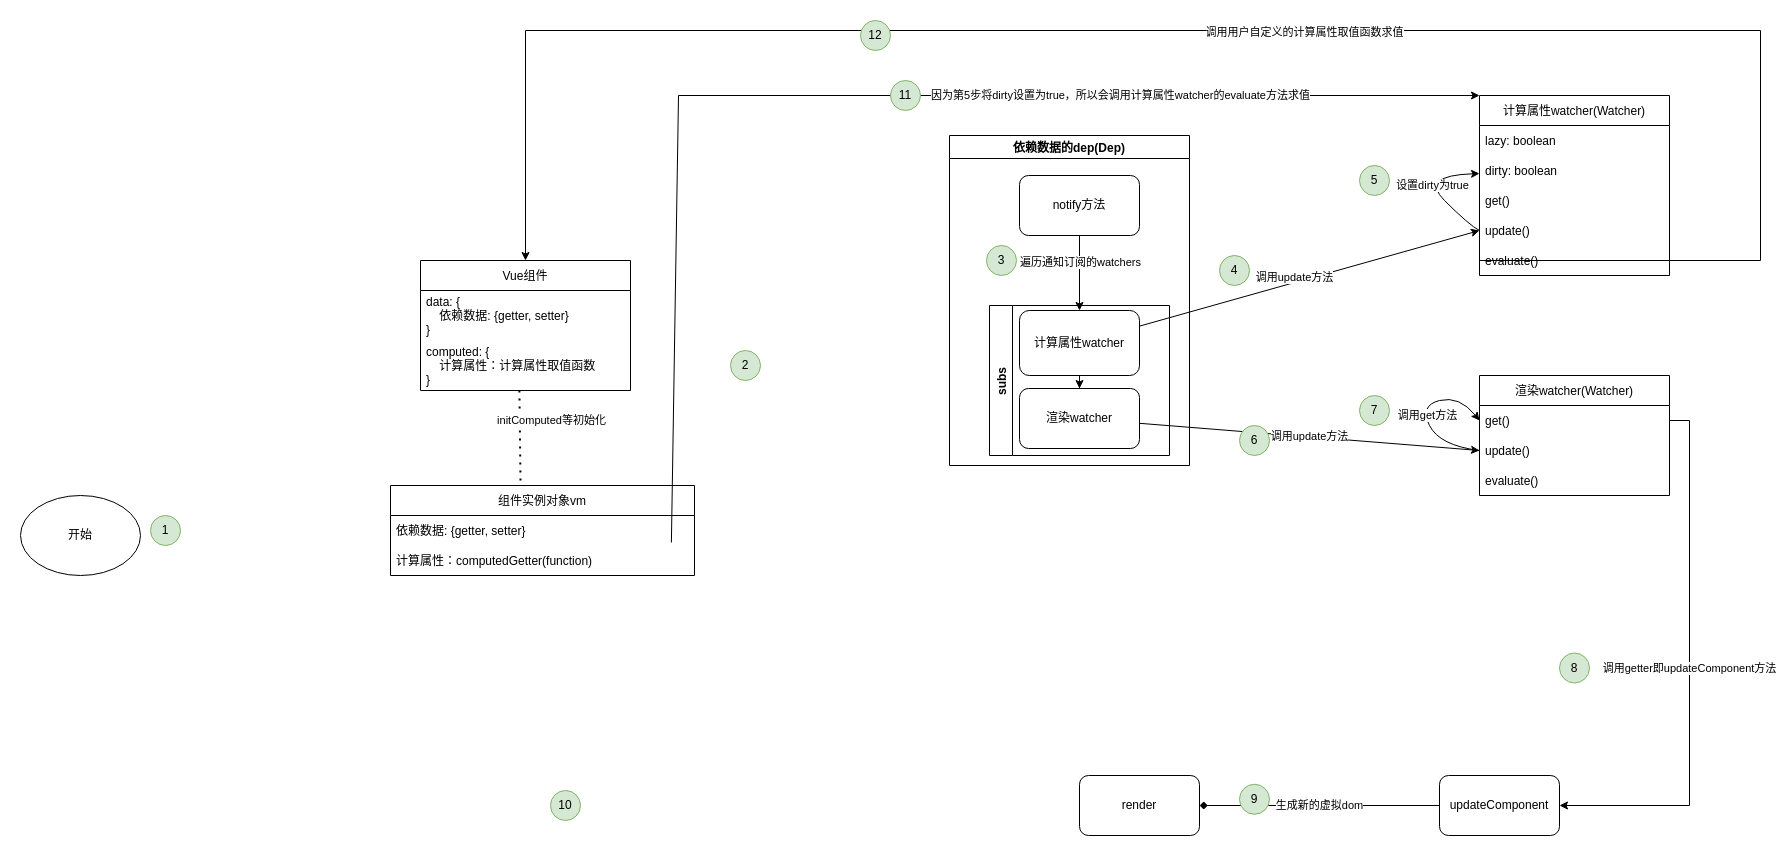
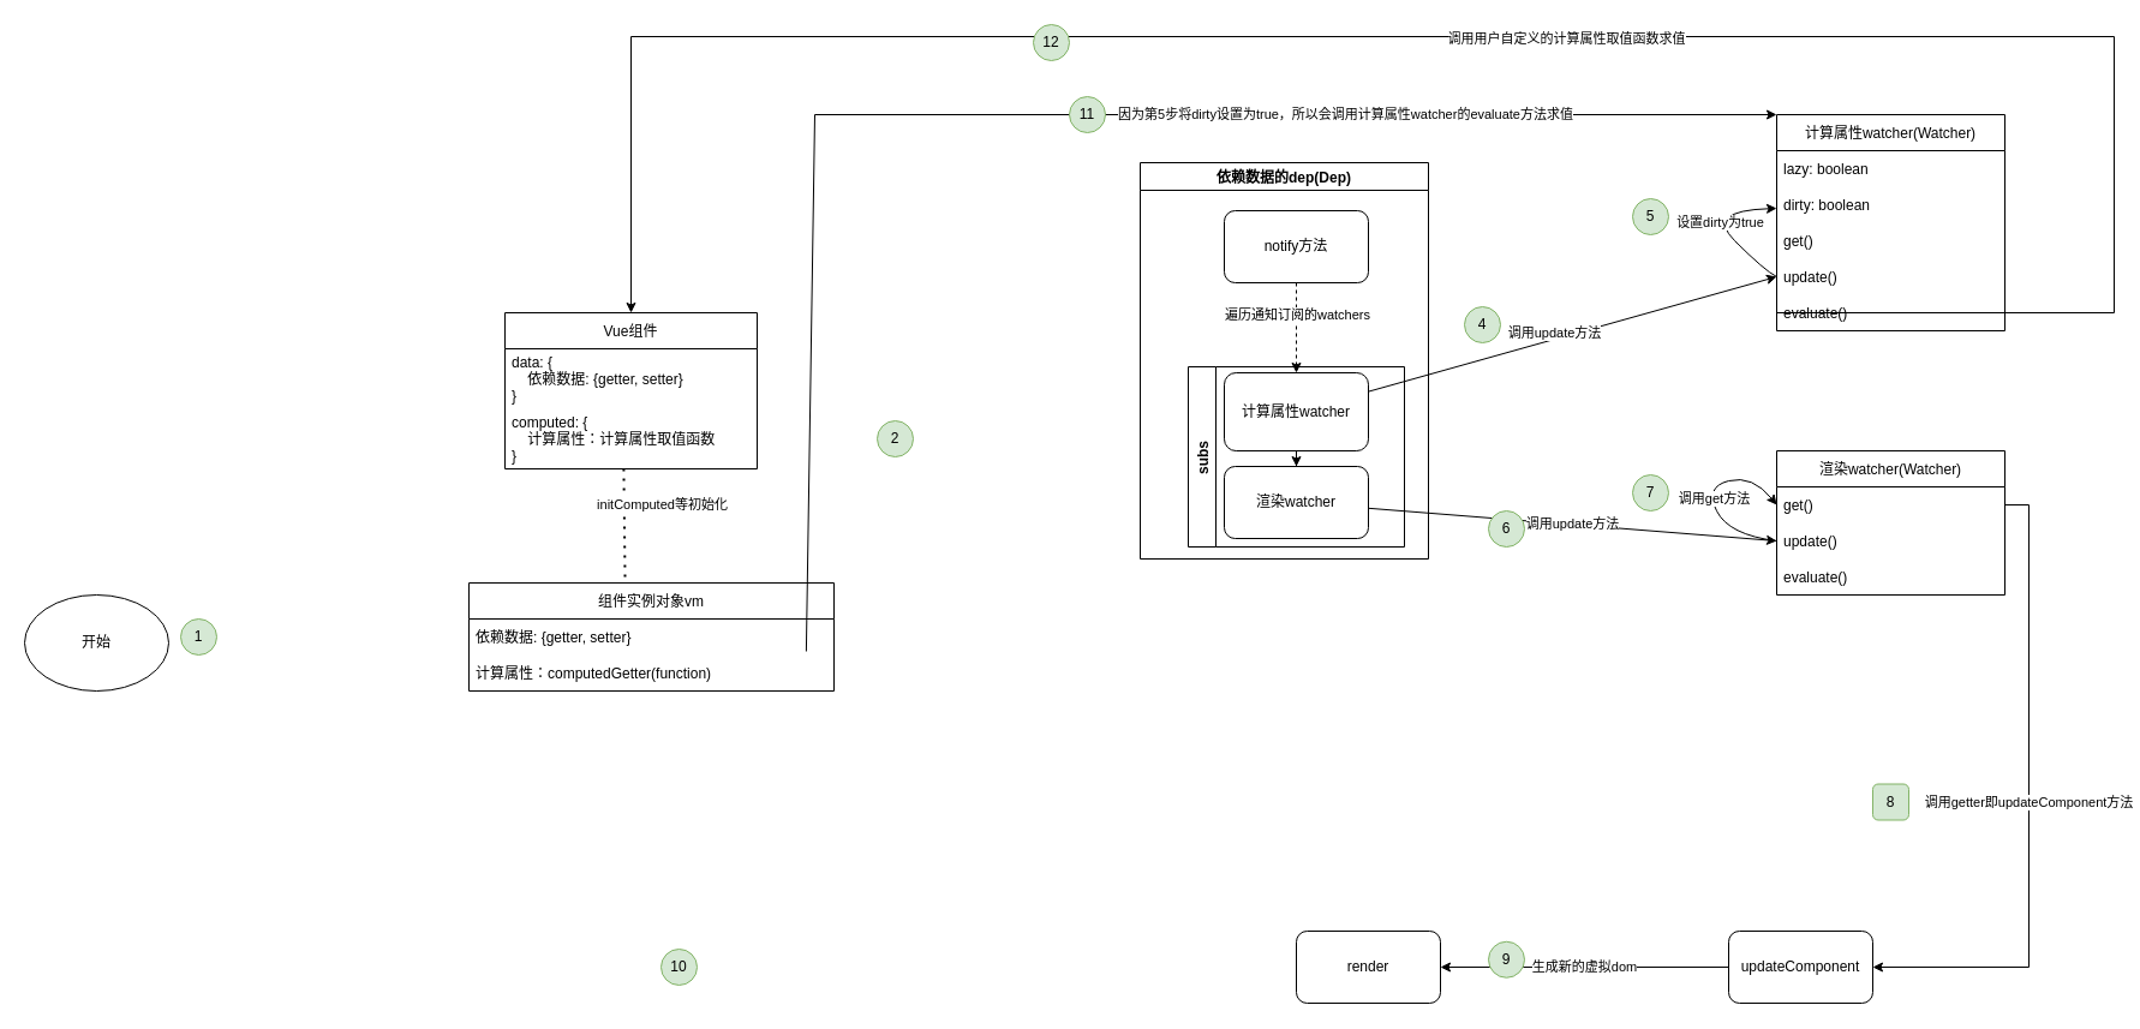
- <mxCell id="13" value="3" style="ellipse;whiteSpace=wrap;html=1;aspect=fixed;fillColor=#d5e8d4;strokeColor=#82b366;" vertex="1" parent="5"><mxGeometry x="37" y="110" width="30" height="30" as="geometry" /></mxCell>
- <mxCell id="10" value="" style="edgeStyle=orthogonalEdgeStyle;rounded=0;orthogonalLoop=1;jettySize=auto;html=1;" edge="1" parent="5" source="12" target="8"><mxGeometry relative="1" as="geometry" /></mxCell>
+ <mxCell id="10" value="" style="edgeStyle=orthogonalEdgeStyle;rounded=0;orthogonalLoop=1;jettySize=auto;html=1;dashed=1;" edge="1" parent="5" source="12" target="8"><mxGeometry relative="1" as="geometry" /></mxCell>
- <mxCell id="42" value="8" style="ellipse;whiteSpace=wrap;html=1;aspect=fixed;fillColor=#d5e8d4;strokeColor=#82b366;" vertex="1" parent="1"><mxGeometry x="1559" y="652.5" width="30" height="30" as="geometry" /></mxCell>
+ <mxCell id="42" value="8" style="whiteSpace=wrap;html=1;aspect=fixed;fillColor=#d5e8d4;strokeColor=#82b366;rounded=1;" vertex="1" parent="1"><mxGeometry x="1559" y="652.5" width="30" height="30" as="geometry" /></mxCell>
- <mxCell id="38" value="生成新的虚拟dom" style="edgeStyle=orthogonalEdgeStyle;rounded=0;orthogonalLoop=1;jettySize=auto;html=1;entryX=1;entryY=0.5;entryDx=0;entryDy=0;endArrow=diamond;" edge="1" parent="1" source="39" target="41"><mxGeometry relative="1" as="geometry" /></mxCell>
+ <mxCell id="38" value="生成新的虚拟dom" style="edgeStyle=orthogonalEdgeStyle;rounded=0;orthogonalLoop=1;jettySize=auto;html=1;entryX=1;entryY=0.5;entryDx=0;entryDy=0;" edge="1" parent="1" source="39" target="41"><mxGeometry relative="1" as="geometry" /></mxCell>
